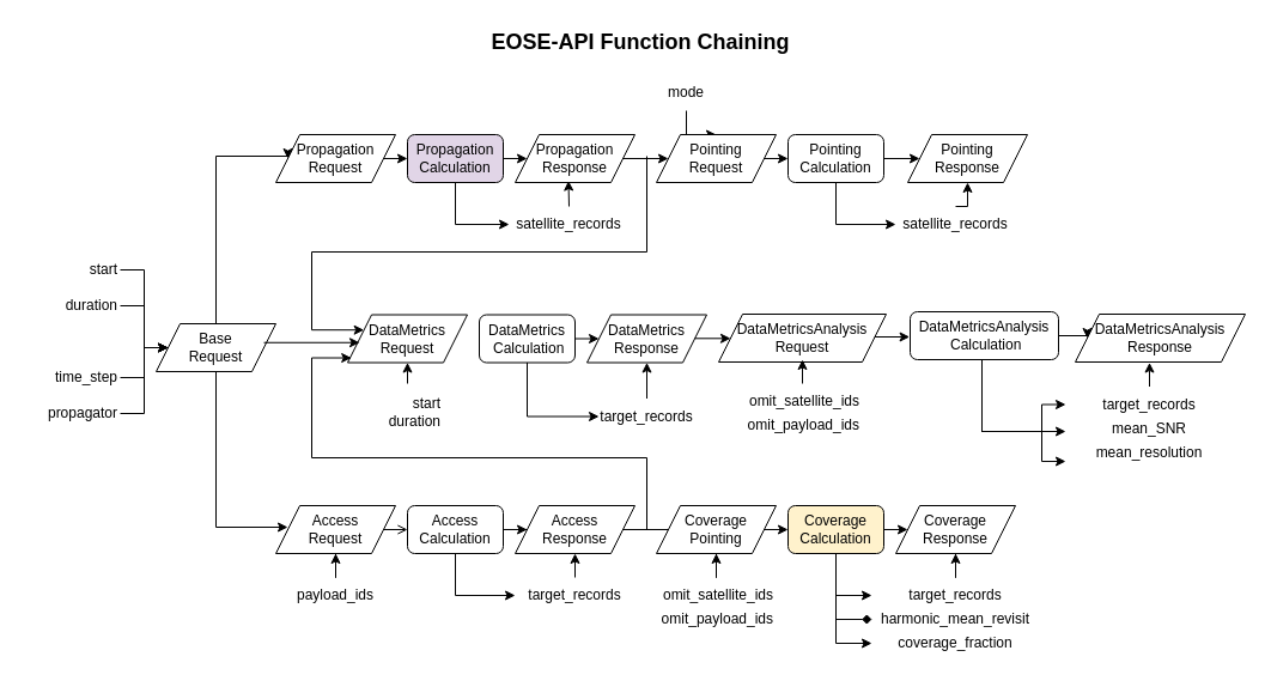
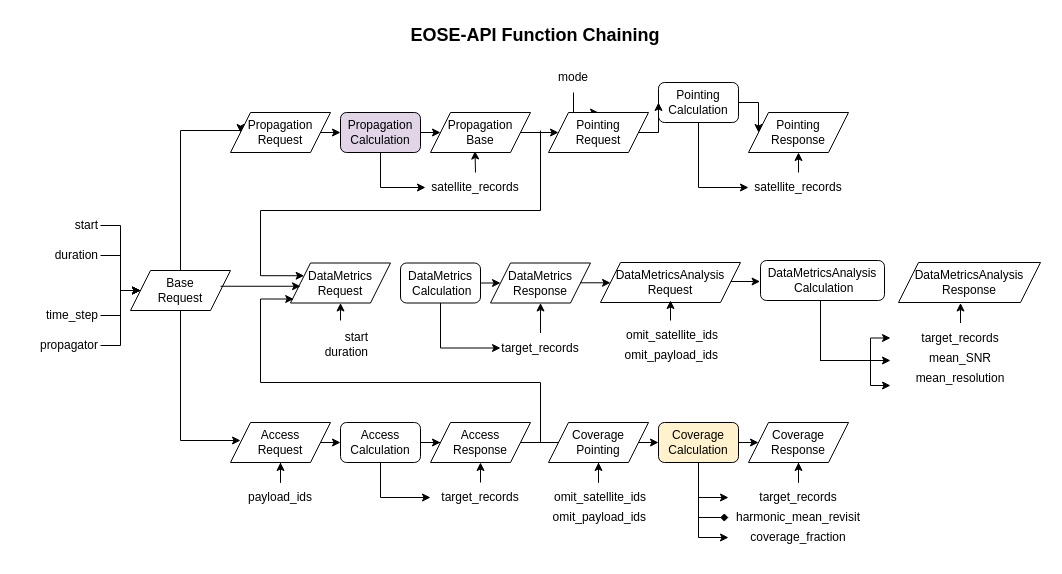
- <mxCell id="34" value="Propagation&lt;br&gt;Response" style="shape=parallelogram;perimeter=parallelogramPerimeter;whiteSpace=wrap;html=1;fixedSize=1;" parent="1" vertex="1"><mxGeometry x="430" y="112" width="100" height="40" as="geometry" /></mxCell>
+ <mxCell id="34" value="Propagation&lt;br&gt;Base" style="shape=parallelogram;perimeter=parallelogramPerimeter;whiteSpace=wrap;html=1;fixedSize=1;" parent="1" vertex="1"><mxGeometry x="430" y="112" width="100" height="40" as="geometry" /></mxCell>
- <mxCell id="5" value="Pointing Calculation" style="rounded=1;whiteSpace=wrap;html=1;" parent="1" vertex="1"><mxGeometry x="658" y="112" width="80" height="40" as="geometry" /></mxCell>
+ <mxCell id="5" value="Pointing Calculation" style="rounded=1;whiteSpace=wrap;html=1;" parent="1" vertex="1"><mxGeometry x="658" y="82" width="80" height="40" as="geometry" /></mxCell>
- <mxCell id="38" value="Pointing&lt;br&gt;&lt;div&gt;Response&lt;/div&gt;" style="shape=parallelogram;perimeter=parallelogramPerimeter;whiteSpace=wrap;html=1;fixedSize=1;" parent="1" vertex="1"><mxGeometry x="758" y="112" width="100" height="40" as="geometry" /></mxCell>
+ <mxCell id="38" value="Pointing&lt;br&gt;&lt;div&gt;Response&lt;/div&gt;" style="shape=parallelogram;perimeter=parallelogramPerimeter;whiteSpace=wrap;html=1;fixedSize=1;" parent="1" vertex="1"><mxGeometry x="748" y="112" width="100" height="40" as="geometry" /></mxCell>
- <mxCell id="70" style="edgeStyle=orthogonalEdgeStyle;rounded=0;orthogonalLoop=1;jettySize=auto;html=1;exitX=1;exitY=0.5;exitDx=0;exitDy=0;entryX=0;entryY=0.5;entryDx=0;entryDy=0;" parent="1" source="71" target="74" edge="1"><mxGeometry relative="1" as="geometry" /></mxCell>
- <mxCell id="42" style="edgeStyle=orthogonalEdgeStyle;rounded=0;orthogonalLoop=1;jettySize=auto;html=1;exitX=1;exitY=0.5;exitDx=0;exitDy=0;entryX=0;entryY=0.5;entryDx=0;entryDy=0;endArrow=open;" parent="1" source="43" target="8" edge="1"><mxGeometry relative="1" as="geometry" /></mxCell>
+ <mxCell id="42" style="edgeStyle=orthogonalEdgeStyle;rounded=0;orthogonalLoop=1;jettySize=auto;html=1;exitX=1;exitY=0.5;exitDx=0;exitDy=0;entryX=0;entryY=0.5;entryDx=0;entryDy=0;" parent="1" source="43" target="8" edge="1"><mxGeometry relative="1" as="geometry" /></mxCell>
